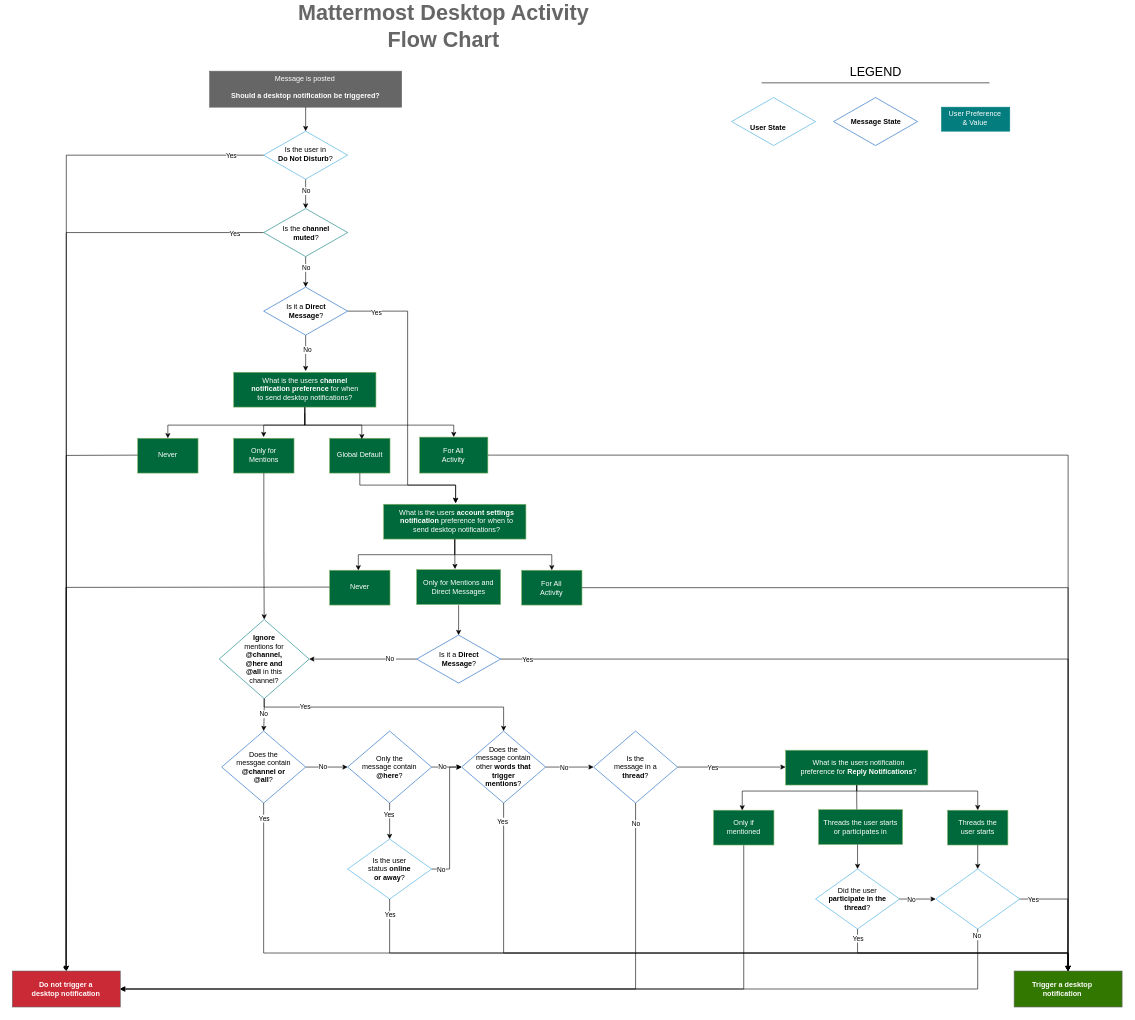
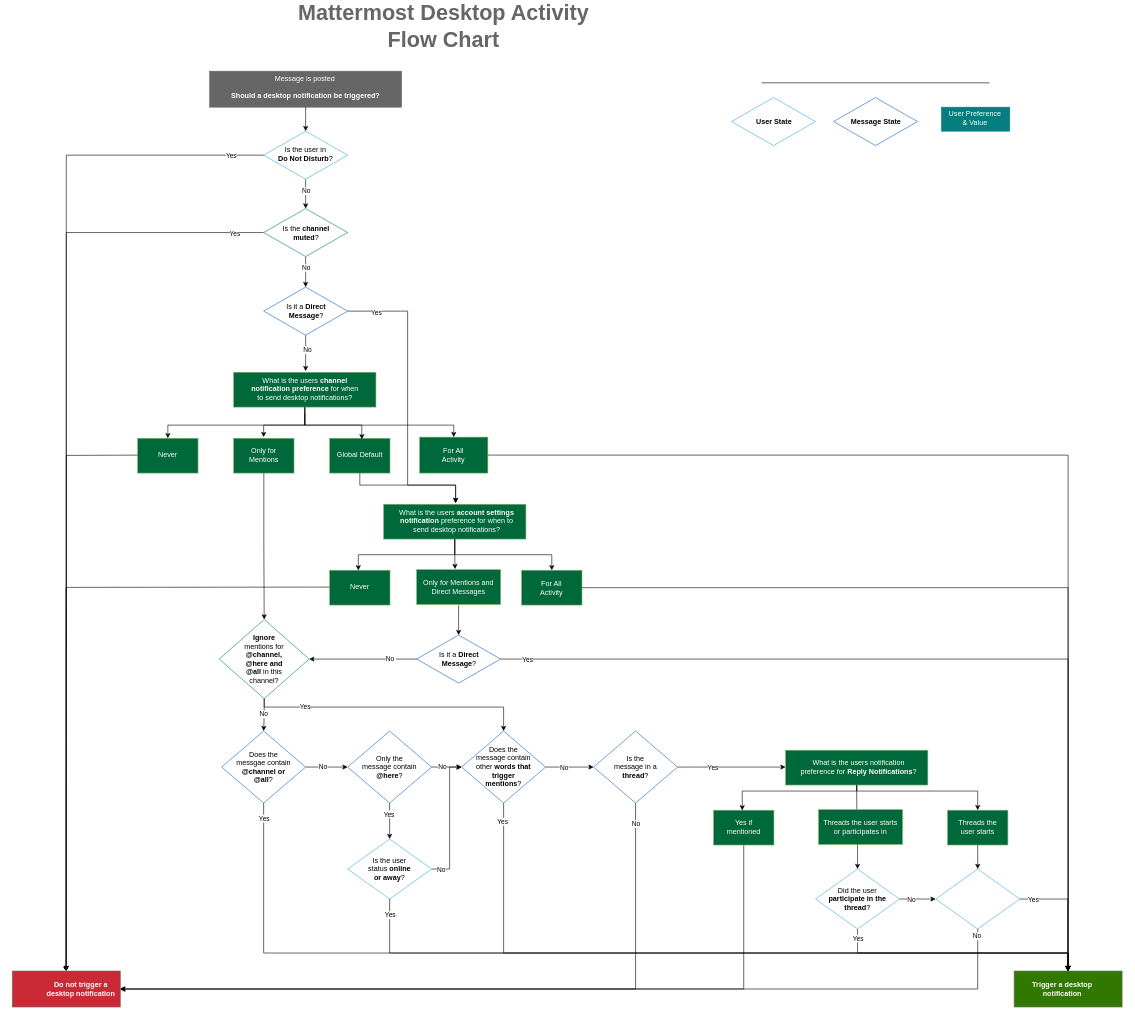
- <mxCell id="168" value="&lt;font style=&quot;font-size: 21px;&quot;&gt;LEGEND&lt;/font&gt;" style="text;html=1;align=center;verticalAlign=middle;resizable=0;points=[];autosize=1;strokeColor=none;fillColor=none;" vertex="1" parent="1"><mxGeometry x="1404" y="90" width="110" height="40" as="geometry" /></mxCell>
- <mxCell id="45" value="&lt;b&gt;User State&lt;/b&gt;" style="text;html=1;align=center;verticalAlign=middle;whiteSpace=wrap;rounded=0;" vertex="1" parent="43"><mxGeometry x="6" y="35" width="110" height="30" as="geometry" /></mxCell>
+ <mxCell id="45" value="&lt;b&gt;User State&lt;/b&gt;" style="text;html=1;align=center;verticalAlign=middle;whiteSpace=wrap;rounded=0;" vertex="1" parent="43"><mxGeometry x="16" y="25" width="110" height="30" as="geometry" /></mxCell>
- <mxCell id="107" value="Only if mentioned" style="text;html=1;align=center;verticalAlign=middle;whiteSpace=wrap;rounded=0;fontColor=#ffffff;" vertex="1" parent="104"><mxGeometry x="10.008" y="13.545" width="80.606" height="29.03" as="geometry" /></mxCell>
+ <mxCell id="107" value="Yes if mentioned" style="text;html=1;align=center;verticalAlign=middle;whiteSpace=wrap;rounded=0;fontColor=#ffffff;" vertex="1" parent="104"><mxGeometry x="10.008" y="13.545" width="80.606" height="29.03" as="geometry" /></mxCell>
- <mxCell id="128" value="Do not trigger a desktop notification" style="text;html=1;align=center;verticalAlign=middle;whiteSpace=wrap;rounded=0;fontColor=#FFFFFF;fontStyle=1" vertex="1" parent="126"><mxGeometry x="27.34" y="17" width="125.31" height="30" as="geometry" /></mxCell>
+ <mxCell id="128" value="Do not trigger a desktop notification" style="text;html=1;align=center;verticalAlign=middle;whiteSpace=wrap;rounded=0;fontColor=#FFFFFF;fontStyle=1" vertex="1" parent="126"><mxGeometry x="52.34" y="17" width="125.31" height="30" as="geometry" /></mxCell>
